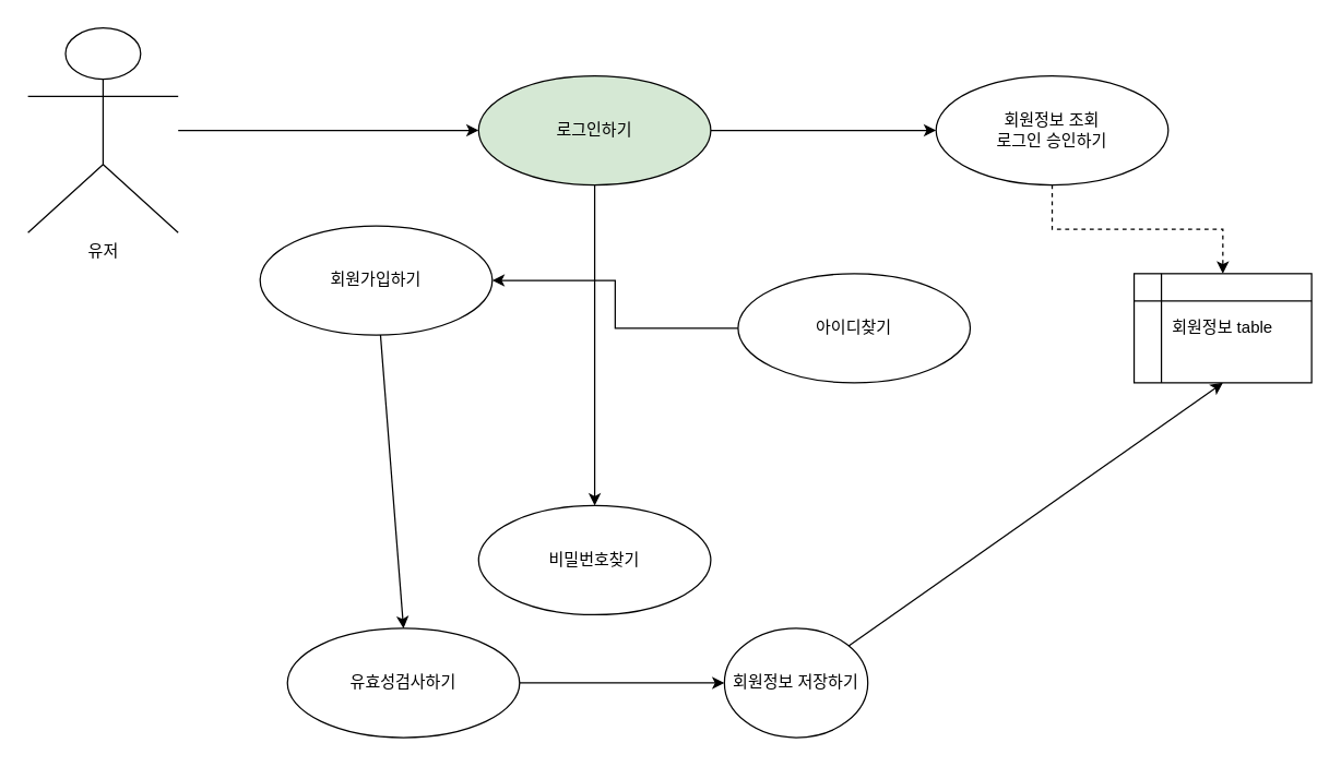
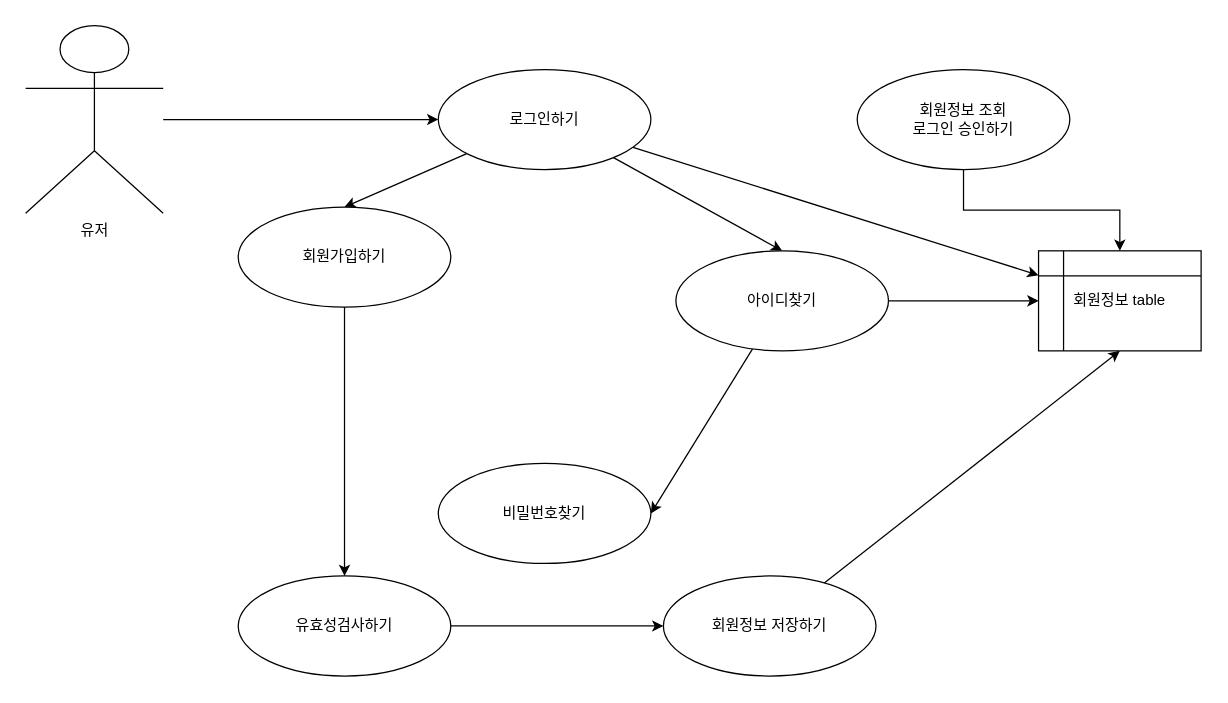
- <mxCell id="8" value="로그인하기" style="ellipse;whiteSpace=wrap;html=1;fillColor=#d5e8d4;" vertex="1" parent="1"><mxGeometry x="350" y="55" width="170" height="80" as="geometry" /></mxCell>
+ <mxCell id="8" value="로그인하기" style="ellipse;whiteSpace=wrap;html=1;" vertex="1" parent="1"><mxGeometry x="350" y="55" width="170" height="80" as="geometry" /></mxCell>
- <mxCell id="7" style="edgeStyle=orthogonalEdgeStyle;rounded=0;orthogonalLoop=1;jettySize=auto;html=1;entryX=0;entryY=0.5;entryDx=0;entryDy=0;" edge="1" parent="1" source="8" target="21"><mxGeometry relative="1" as="geometry" /></mxCell>
+ <mxCell id="4" style="rounded=0;orthogonalLoop=1;jettySize=auto;html=1;entryX=0.5;entryY=0;entryDx=0;entryDy=0;" edge="1" parent="1" source="8" target="10"><mxGeometry relative="1" as="geometry" /></mxCell>
+ <mxCell id="5" style="rounded=0;orthogonalLoop=1;jettySize=auto;html=1;entryX=0.5;entryY=0;entryDx=0;entryDy=0;" edge="1" parent="1" source="8" target="13"><mxGeometry relative="1" as="geometry" /></mxCell>
- <mxCell id="20" style="edgeStyle=orthogonalEdgeStyle;rounded=0;orthogonalLoop=1;jettySize=auto;html=1;entryX=0.5;entryY=0;entryDx=0;entryDy=0;dashed=1;" edge="1" parent="1" source="21" target="19"><mxGeometry relative="1" as="geometry" /></mxCell>
+ <mxCell id="20" style="edgeStyle=orthogonalEdgeStyle;rounded=0;orthogonalLoop=1;jettySize=auto;html=1;entryX=0.5;entryY=0;entryDx=0;entryDy=0;" edge="1" parent="1" source="21" target="19"><mxGeometry relative="1" as="geometry" /></mxCell>
- <mxCell id="12" style="edgeStyle=orthogonalEdgeStyle;rounded=0;orthogonalLoop=1;jettySize=auto;html=1;" edge="1" parent="1" source="13" target="10"><mxGeometry relative="1" as="geometry" /></mxCell>
+ <mxCell id="12" style="edgeStyle=orthogonalEdgeStyle;rounded=0;orthogonalLoop=1;jettySize=auto;html=1;entryX=0;entryY=0.5;entryDx=0;entryDy=0;" edge="1" parent="1" source="13" target="19"><mxGeometry relative="1" as="geometry" /></mxCell>
- <mxCell id="6" style="rounded=0;orthogonalLoop=1;jettySize=auto;html=1;entryX=0.5;entryY=0;entryDx=0;entryDy=0;" edge="1" parent="1" source="8" target="14"><mxGeometry relative="1" as="geometry" /></mxCell>
+ <mxCell id="6" style="rounded=0;orthogonalLoop=1;jettySize=auto;html=1;" edge="1" parent="1" source="8" target="19"><mxGeometry relative="1" as="geometry" /></mxCell>
+ <mxCell id="11" style="rounded=0;orthogonalLoop=1;jettySize=auto;html=1;entryX=1;entryY=0.5;entryDx=0;entryDy=0;" edge="1" parent="1" source="13" target="14"><mxGeometry relative="1" as="geometry" /></mxCell>
- <mxCell id="16" value="유효성검사하기" style="ellipse;whiteSpace=wrap;html=1;" vertex="1" parent="1"><mxGeometry x="210" y="460" width="170" height="80" as="geometry" /></mxCell>
+ <mxCell id="16" value="유효성검사하기" style="ellipse;whiteSpace=wrap;html=1;" vertex="1" parent="1"><mxGeometry x="190" y="460" width="170" height="80" as="geometry" /></mxCell>
- <mxCell id="18" value="회원정보 저장하기" style="ellipse;whiteSpace=wrap;html=1;" vertex="1" parent="1"><mxGeometry x="530" y="460" width="105" height="80" as="geometry" /></mxCell>
+ <mxCell id="18" value="회원정보 저장하기" style="ellipse;whiteSpace=wrap;html=1;" vertex="1" parent="1"><mxGeometry x="530" y="460" width="170" height="80" as="geometry" /></mxCell>
